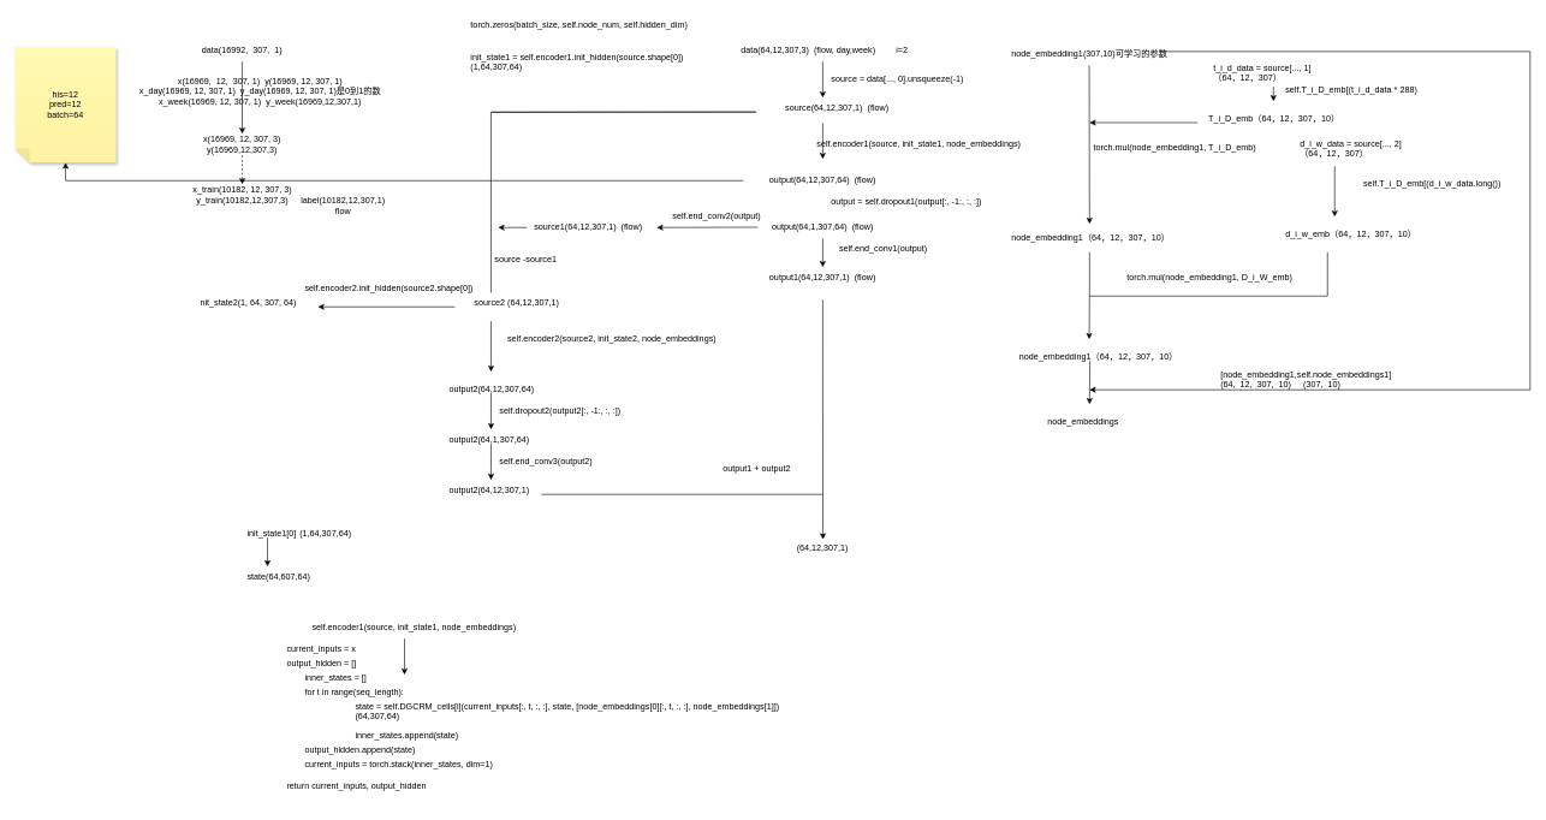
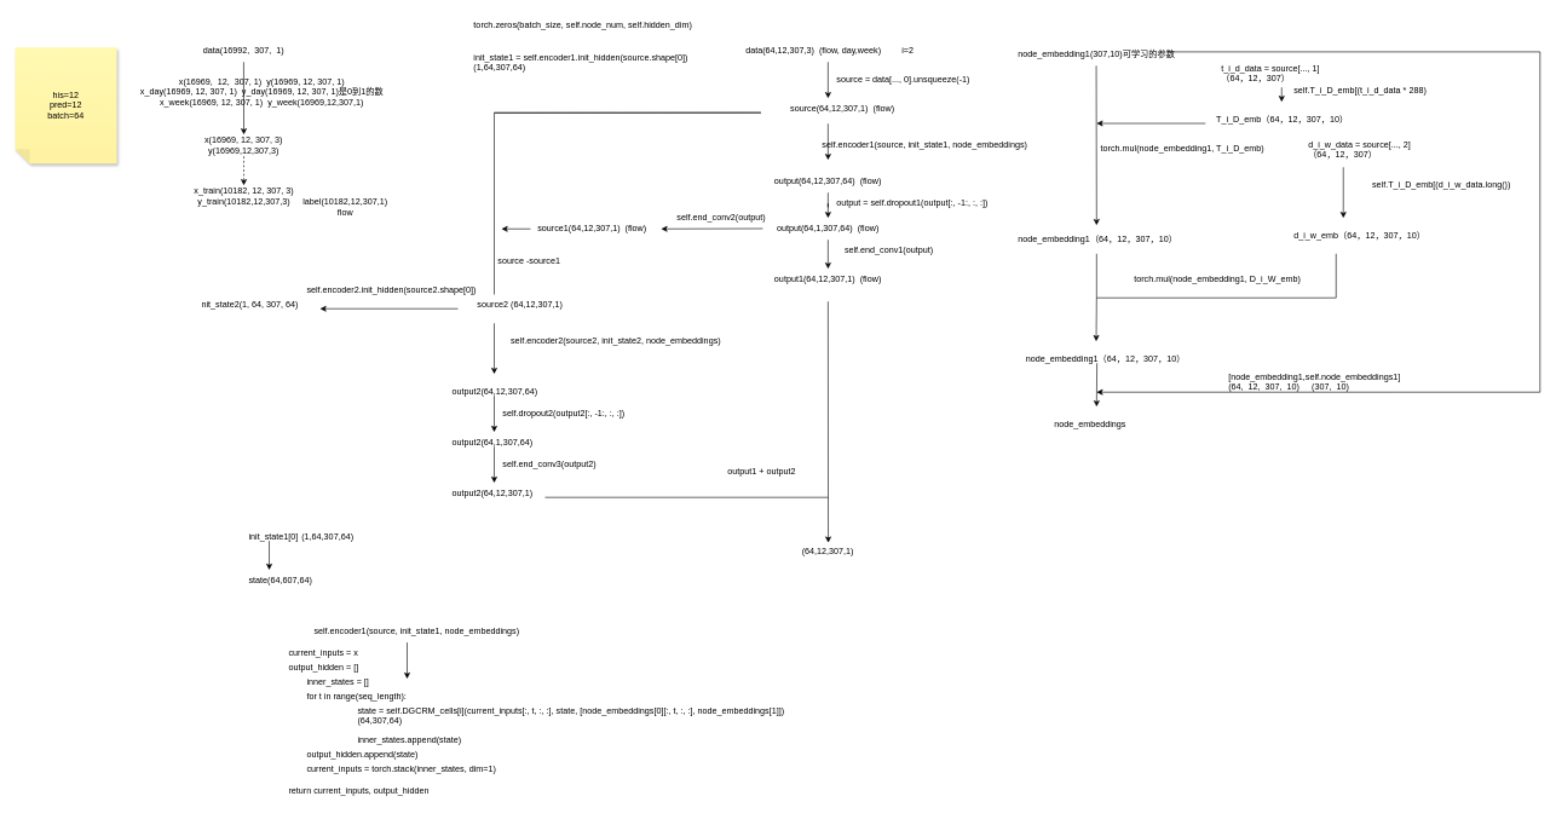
- <mxCell id="32" style="edgeStyle=orthogonalEdgeStyle;rounded=0;orthogonalLoop=1;jettySize=auto;html=1;" parent="1" source="33" target="3" edge="1"><mxGeometry relative="1" as="geometry" /></mxCell>
+ <mxCell id="32" style="edgeStyle=orthogonalEdgeStyle;rounded=0;orthogonalLoop=1;jettySize=auto;html=1;" parent="1" source="33" target="35" edge="1"><mxGeometry relative="1" as="geometry" /></mxCell>
